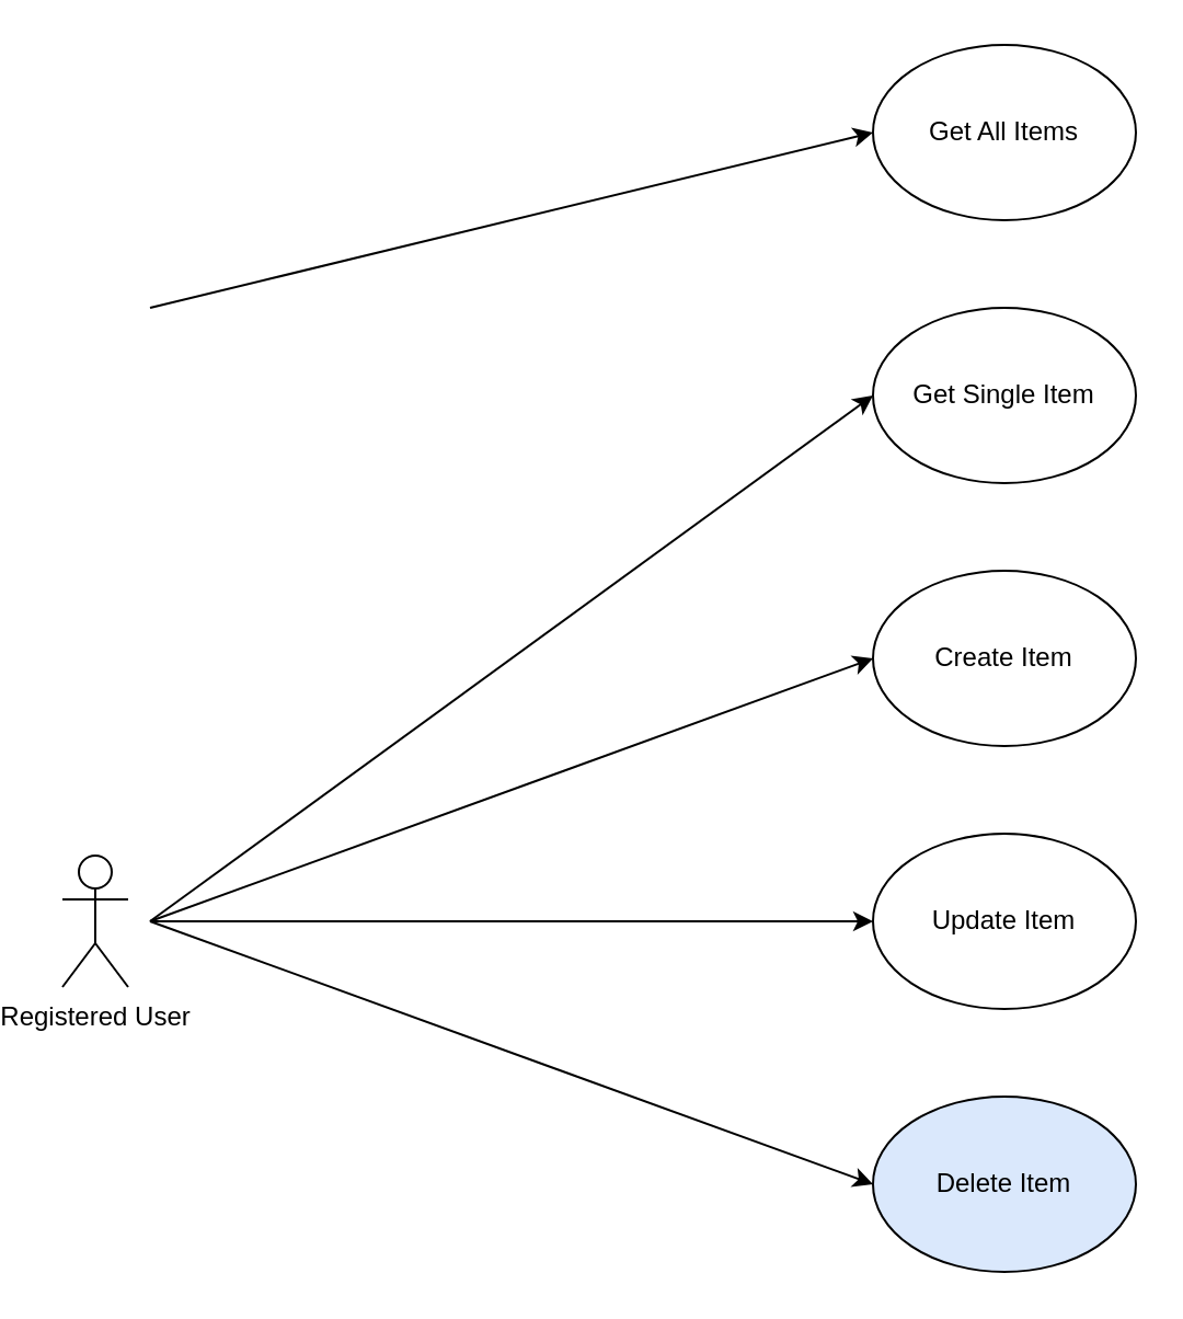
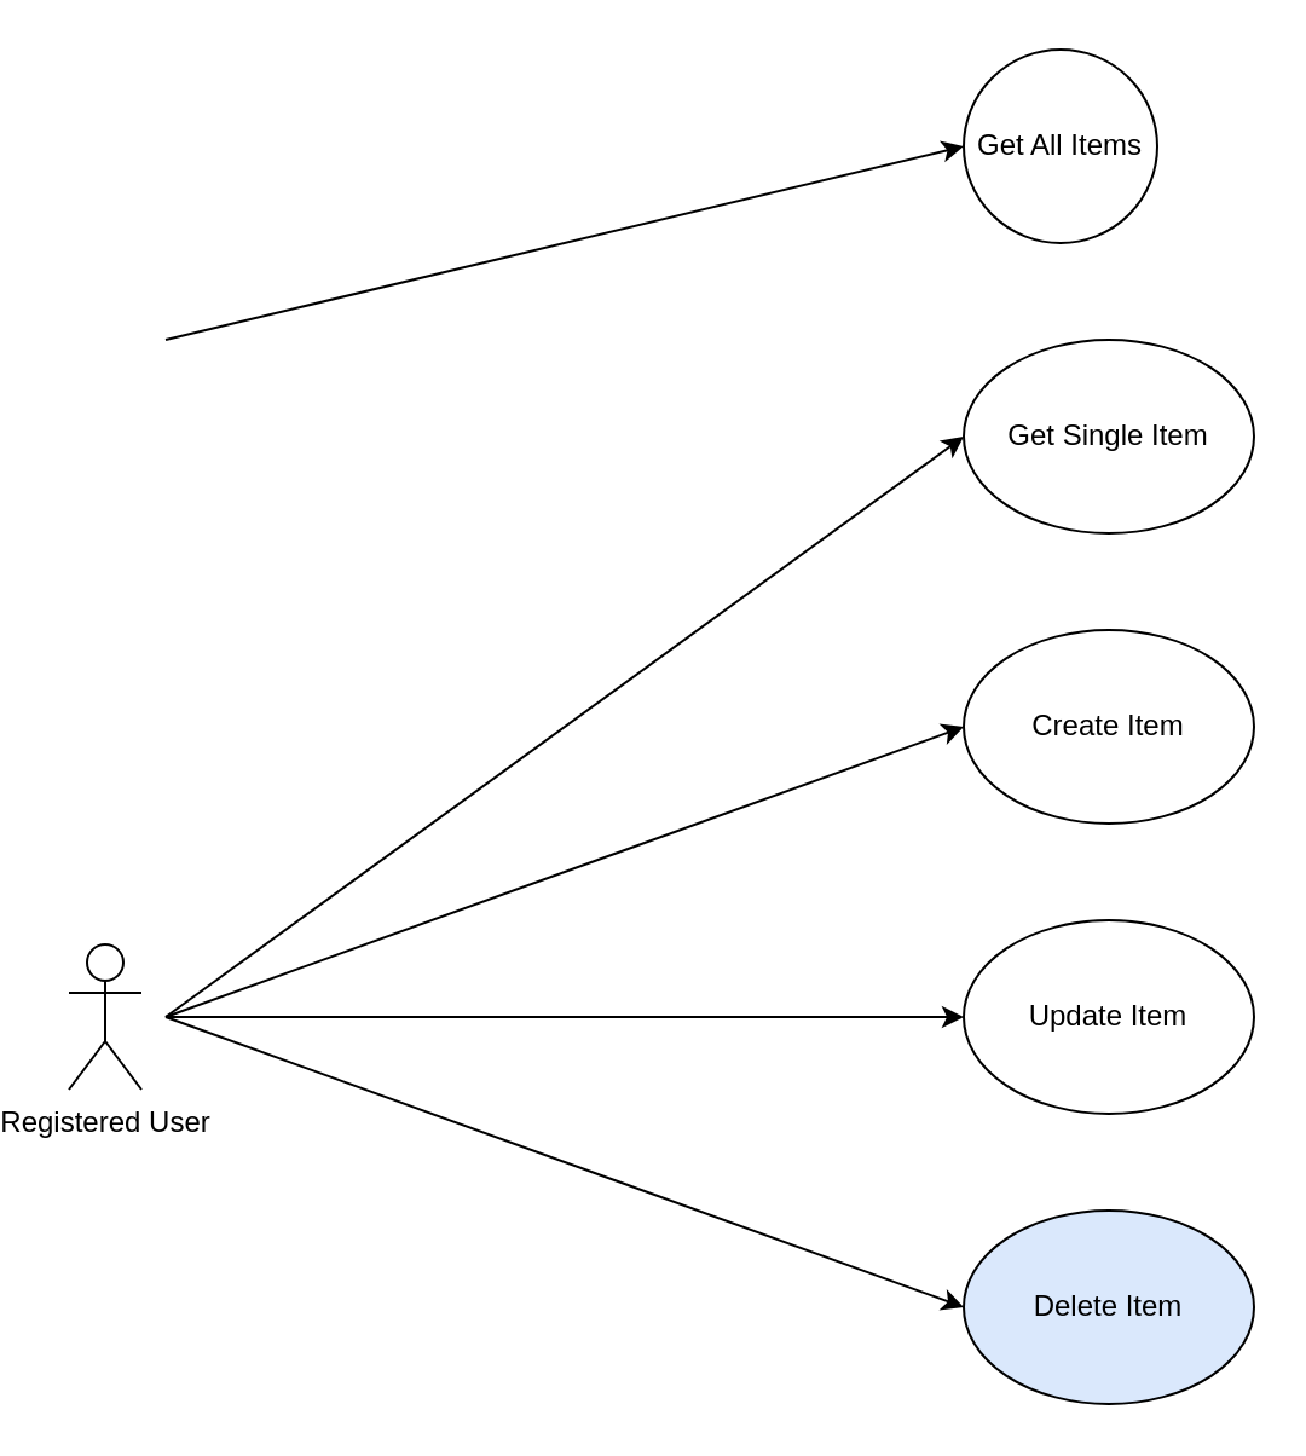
- <mxCell id="3" value="Get All Items" style="ellipse;whiteSpace=wrap;html=1;" vertex="1" parent="1"><mxGeometry x="390" y="20" width="120" height="80" as="geometry" /></mxCell>
+ <mxCell id="3" value="Get All Items" style="ellipse;whiteSpace=wrap;html=1;" vertex="1" parent="1"><mxGeometry x="390" y="20" width="80" height="80" as="geometry" /></mxCell>
